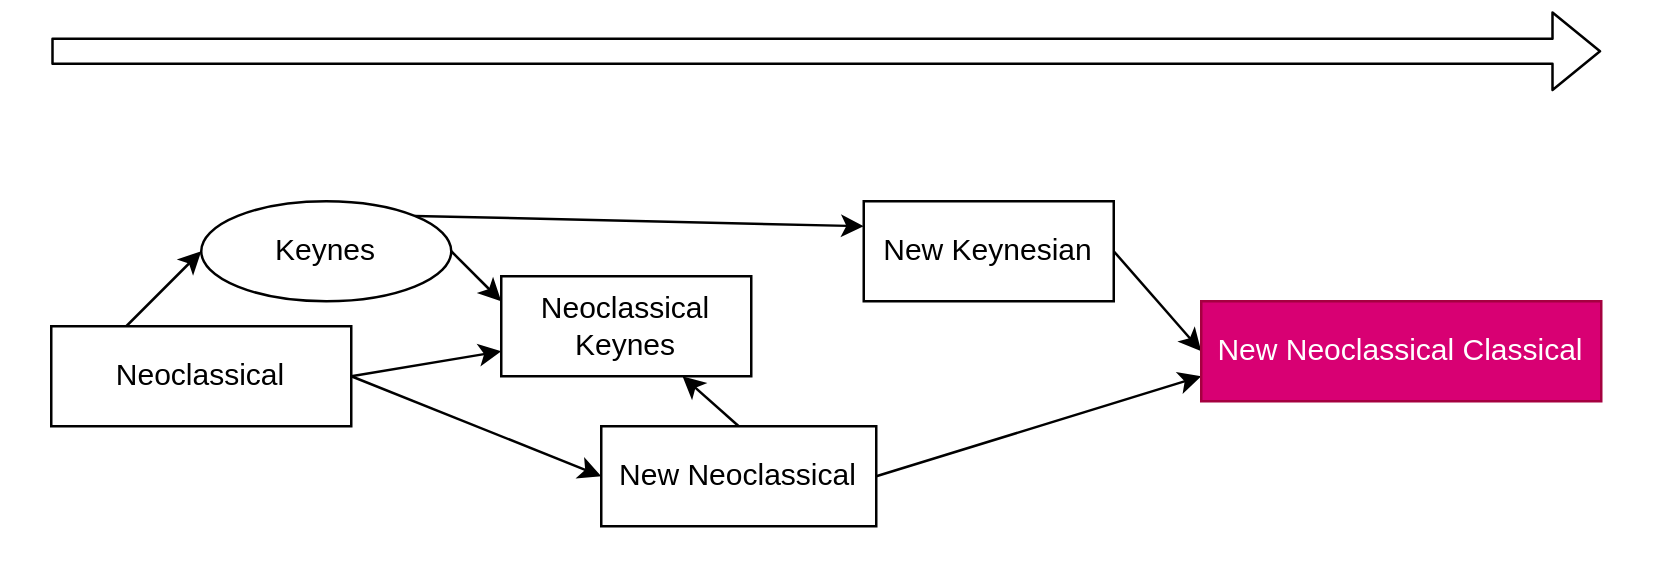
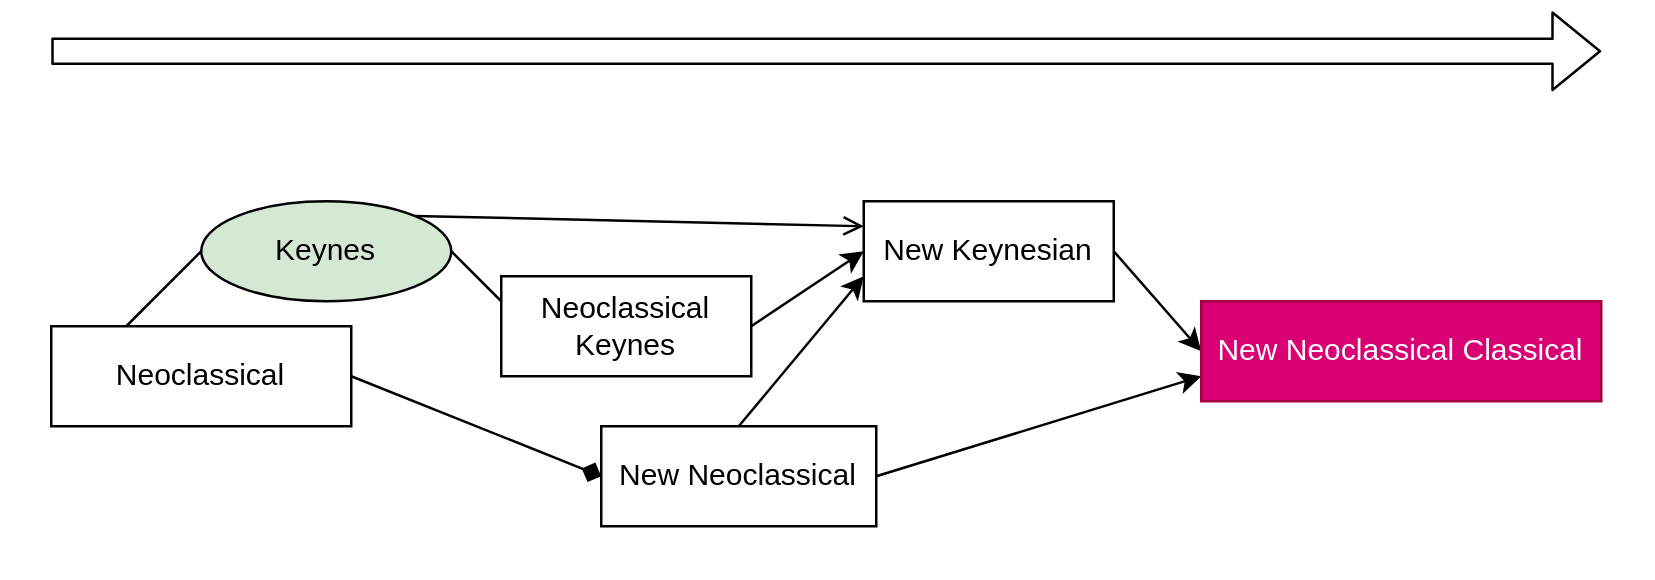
- <mxCell id="15" style="edgeStyle=none;html=1;exitX=1;exitY=0;exitDx=0;exitDy=0;entryX=0;entryY=0.25;entryDx=0;entryDy=0;" parent="1" source="16" target="13" edge="1"><mxGeometry relative="1" as="geometry" /></mxCell>
+ <mxCell id="15" style="edgeStyle=none;html=1;exitX=1;exitY=0;exitDx=0;exitDy=0;entryX=0;entryY=0.25;entryDx=0;entryDy=0;endArrow=open;" parent="1" source="16" target="13" edge="1"><mxGeometry relative="1" as="geometry" /></mxCell>
- <mxCell id="16" value="Keynes" style="ellipse;whiteSpace=wrap;html=1;" parent="1" vertex="1"><mxGeometry x="80" y="80" width="100" height="40" as="geometry" /></mxCell>
+ <mxCell id="16" value="Keynes" style="ellipse;whiteSpace=wrap;html=1;fillColor=#d5e8d4;" parent="1" vertex="1"><mxGeometry x="80" y="80" width="100" height="40" as="geometry" /></mxCell>
- <mxCell id="2" style="edgeStyle=none;html=1;exitX=0.25;exitY=0;exitDx=0;exitDy=0;entryX=0;entryY=0.5;entryDx=0;entryDy=0;" parent="1" source="5" target="16" edge="1"><mxGeometry relative="1" as="geometry"><mxPoint x="170" y="110" as="targetPoint" /></mxGeometry></mxCell>
+ <mxCell id="2" style="edgeStyle=none;html=1;exitX=0.25;exitY=0;exitDx=0;exitDy=0;entryX=0;entryY=0.5;entryDx=0;entryDy=0;endArrow=none;" parent="1" source="5" target="16" edge="1"><mxGeometry relative="1" as="geometry"><mxPoint x="170" y="110" as="targetPoint" /></mxGeometry></mxCell>
- <mxCell id="6" style="edgeStyle=none;html=1;exitX=1;exitY=0.5;exitDx=0;exitDy=0;entryX=0;entryY=0.25;entryDx=0;entryDy=0;" parent="1" source="16" target="8" edge="1"><mxGeometry relative="1" as="geometry"><mxPoint x="220" y="90" as="sourcePoint" /></mxGeometry></mxCell>
+ <mxCell id="6" style="edgeStyle=none;html=1;exitX=1;exitY=0.5;exitDx=0;exitDy=0;entryX=0;entryY=0.25;entryDx=0;entryDy=0;endArrow=none;" parent="1" source="16" target="8" edge="1"><mxGeometry relative="1" as="geometry"><mxPoint x="220" y="90" as="sourcePoint" /></mxGeometry></mxCell>
+ <mxCell id="7" style="edgeStyle=none;html=1;exitX=1;exitY=0.5;exitDx=0;exitDy=0;entryX=0;entryY=0.5;entryDx=0;entryDy=0;" parent="1" source="8" target="13" edge="1"><mxGeometry relative="1" as="geometry" /></mxCell>
- <mxCell id="3" style="edgeStyle=none;html=1;exitX=1;exitY=0.5;exitDx=0;exitDy=0;entryX=0;entryY=0.75;entryDx=0;entryDy=0;" parent="1" source="5" target="8" edge="1"><mxGeometry relative="1" as="geometry"><mxPoint x="250" y="130" as="targetPoint" /></mxGeometry></mxCell>
- <mxCell id="9" style="edgeStyle=none;html=1;exitX=0.5;exitY=0;exitDx=0;exitDy=0;" parent="1" source="11" target="8" edge="1"><mxGeometry relative="1" as="geometry"><mxPoint x="430" y="100" as="targetPoint" /></mxGeometry></mxCell>
+ <mxCell id="9" style="edgeStyle=none;html=1;exitX=0.5;exitY=0;exitDx=0;exitDy=0;entryX=0;entryY=0.75;entryDx=0;entryDy=0;" parent="1" source="11" target="13" edge="1"><mxGeometry relative="1" as="geometry"><mxPoint x="430" y="100" as="targetPoint" /></mxGeometry></mxCell>
- <mxCell id="4" style="edgeStyle=none;html=1;exitX=1;exitY=0.5;exitDx=0;exitDy=0;entryX=0;entryY=0.5;entryDx=0;entryDy=0;" parent="1" source="5" target="11" edge="1"><mxGeometry relative="1" as="geometry" /></mxCell>
+ <mxCell id="4" style="edgeStyle=none;html=1;exitX=1;exitY=0.5;exitDx=0;exitDy=0;entryX=0;entryY=0.5;entryDx=0;entryDy=0;endArrow=diamond;" parent="1" source="5" target="11" edge="1"><mxGeometry relative="1" as="geometry" /></mxCell>
